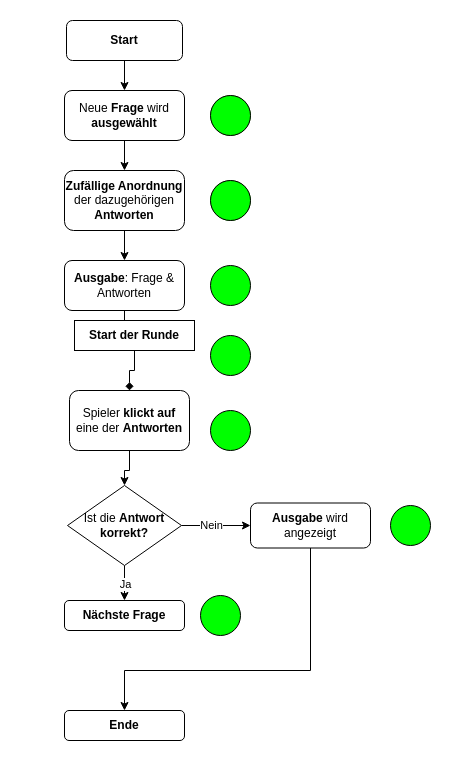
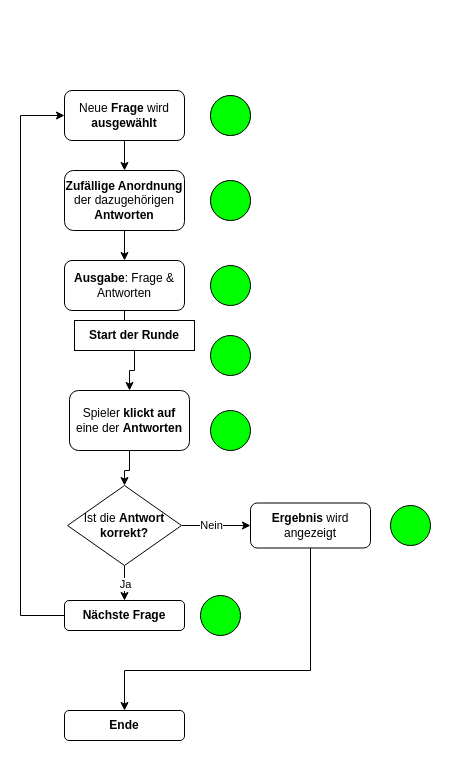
- <mxCell id="3" value="&lt;b&gt;Start&lt;/b&gt;" style="rounded=1;whiteSpace=wrap;html=1;" parent="1" vertex="1"><mxGeometry x="66" y="20" width="116" height="40" as="geometry" /></mxCell>
- <mxCell id="2" value="" style="edgeStyle=orthogonalEdgeStyle;rounded=0;orthogonalLoop=1;jettySize=auto;html=1;" parent="1" source="3" target="5" edge="1"><mxGeometry relative="1" as="geometry" /></mxCell>
+ <mxCell id="21" style="edgeStyle=orthogonalEdgeStyle;rounded=0;orthogonalLoop=1;jettySize=auto;html=1;entryX=0;entryY=0.5;entryDx=0;entryDy=0;" parent="1" source="22" target="5" edge="1"><mxGeometry relative="1" as="geometry"><Array as="points"><mxPoint x="20" y="615" /><mxPoint x="20" y="115" /></Array></mxGeometry></mxCell>
- <mxCell id="10" value="" style="edgeStyle=orthogonalEdgeStyle;rounded=0;orthogonalLoop=1;jettySize=auto;html=1;endArrow=diamond;" parent="1" source="11" target="13" edge="1"><mxGeometry relative="1" as="geometry" /></mxCell>
+ <mxCell id="10" value="" style="edgeStyle=orthogonalEdgeStyle;rounded=0;orthogonalLoop=1;jettySize=auto;html=1;" parent="1" source="11" target="13" edge="1"><mxGeometry relative="1" as="geometry" /></mxCell>
- <mxCell id="20" value="&lt;b&gt;Ausgabe &lt;/b&gt;wird angezeigt" style="rounded=1;whiteSpace=wrap;html=1;" parent="1" vertex="1"><mxGeometry x="250" y="502.5" width="120" height="45" as="geometry" /></mxCell>
+ <mxCell id="20" value="&lt;b&gt;Ergebnis &lt;/b&gt;wird angezeigt" style="rounded=1;whiteSpace=wrap;html=1;" parent="1" vertex="1"><mxGeometry x="250" y="502.5" width="120" height="45" as="geometry" /></mxCell>
